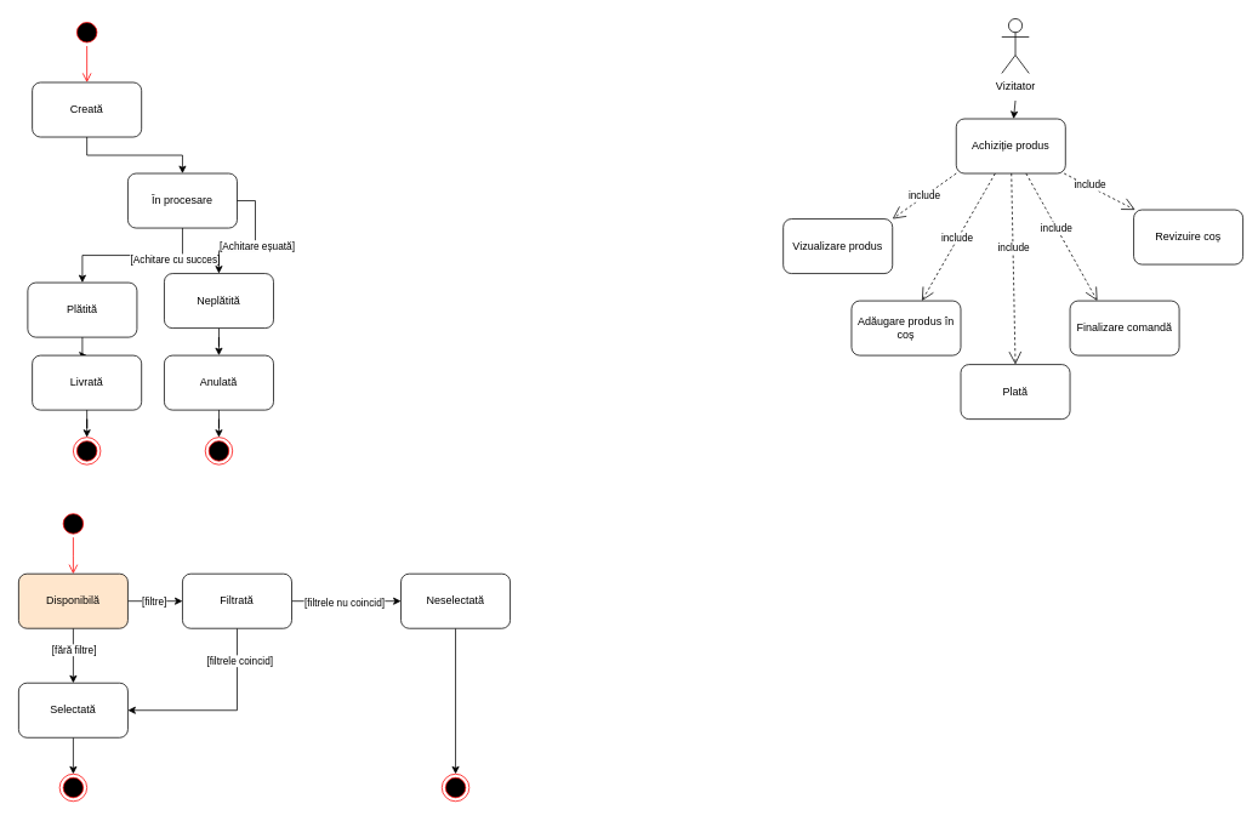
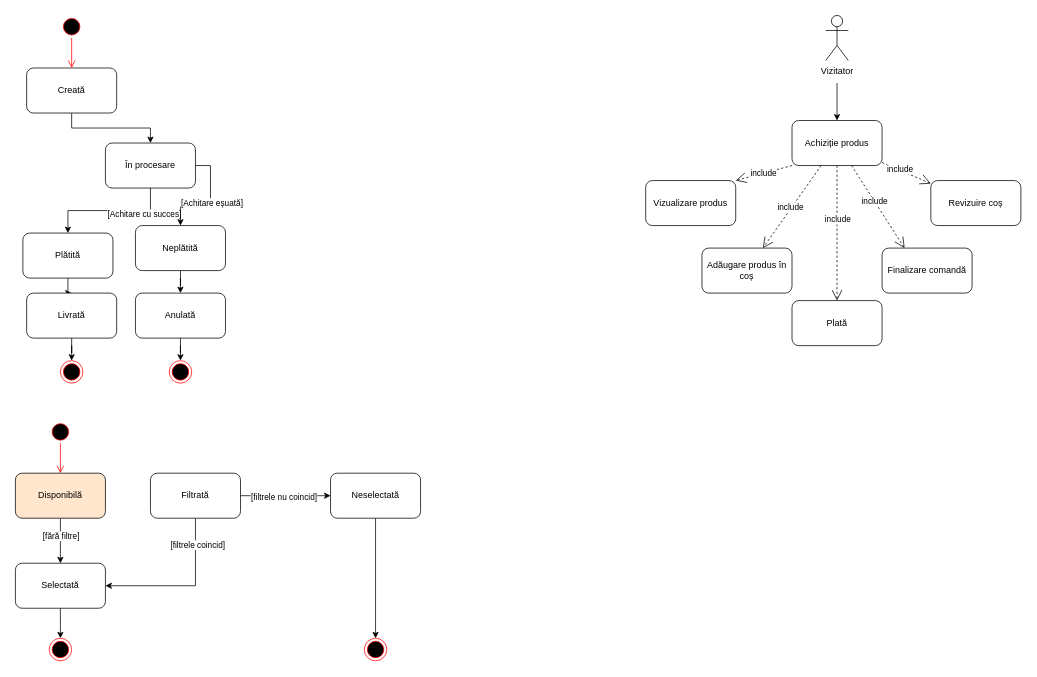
- <mxCell id="49" value="Achiziție produs" style="rounded=1;whiteSpace=wrap;html=1;" vertex="1" parent="1"><mxGeometry x="1050" y="130" width="120" height="60" as="geometry" /></mxCell>
+ <mxCell id="49" value="Achiziție produs" style="rounded=1;whiteSpace=wrap;html=1;" vertex="1" parent="1"><mxGeometry x="1055" y="160" width="120" height="60" as="geometry" /></mxCell>
- <mxCell id="52" value="Revizuire coș" style="rounded=1;whiteSpace=wrap;html=1;" vertex="1" parent="1"><mxGeometry x="1245" y="230" width="120" height="60" as="geometry" /></mxCell>
+ <mxCell id="52" value="Revizuire coș" style="rounded=1;whiteSpace=wrap;html=1;" vertex="1" parent="1"><mxGeometry x="1240" y="240" width="120" height="60" as="geometry" /></mxCell>
- <mxCell id="23" style="edgeStyle=orthogonalEdgeStyle;rounded=0;orthogonalLoop=1;jettySize=auto;html=1;" edge="1" parent="1" source="27" target="32"><mxGeometry relative="1" as="geometry" /></mxCell>
- <mxCell id="24" value="[filtre]" style="edgeLabel;html=1;align=center;verticalAlign=middle;resizable=0;points=[];" vertex="1" connectable="0" parent="23"><mxGeometry x="-0.201" y="-1" relative="1" as="geometry"><mxPoint x="4" y="-1" as="offset" /></mxGeometry></mxCell>
